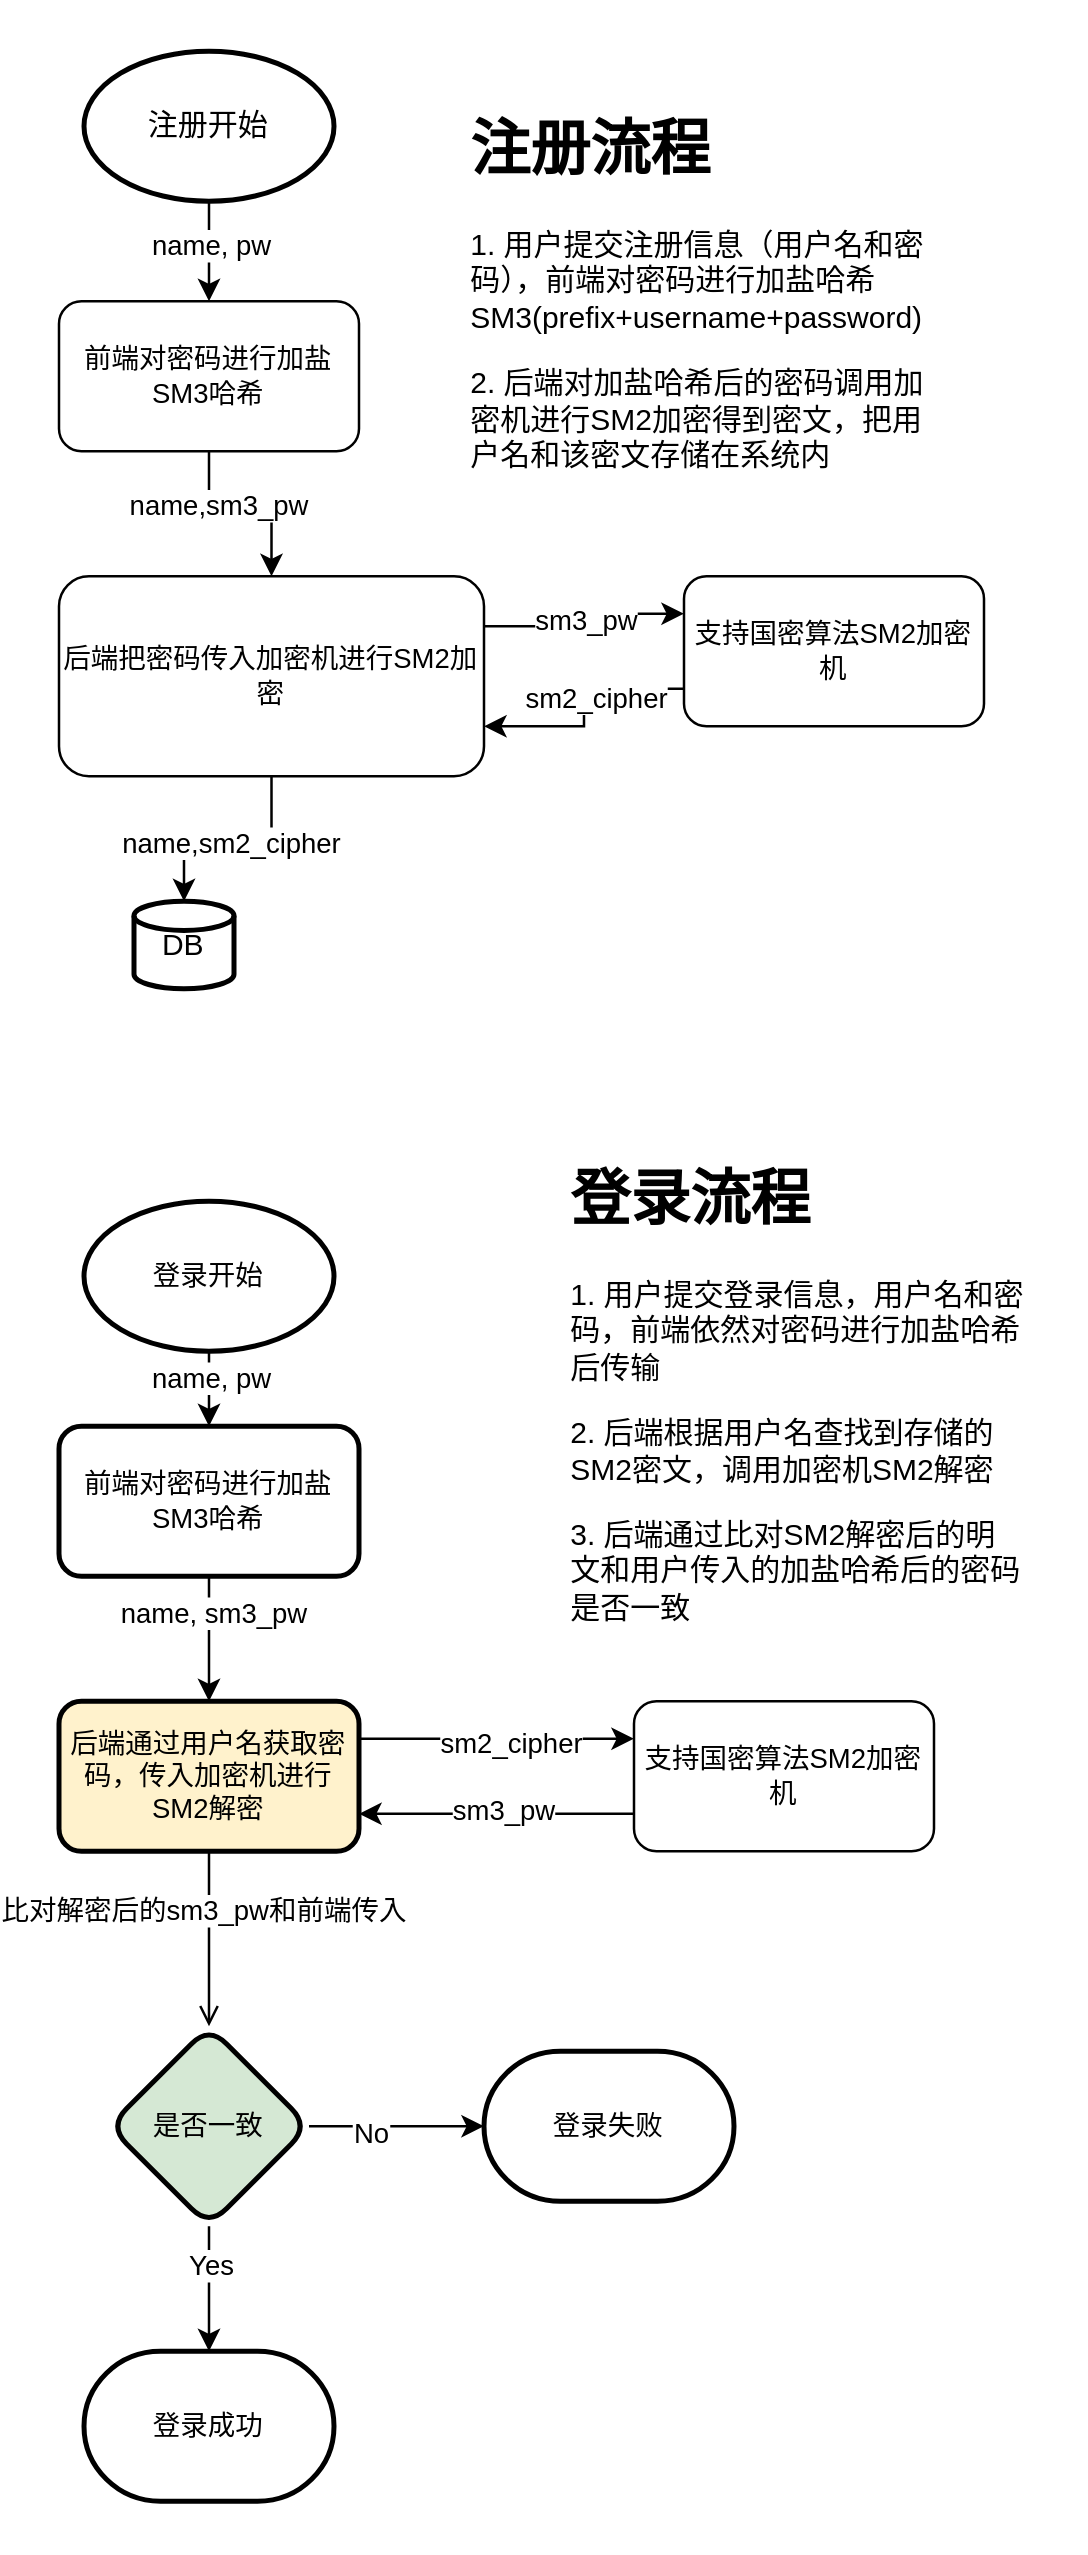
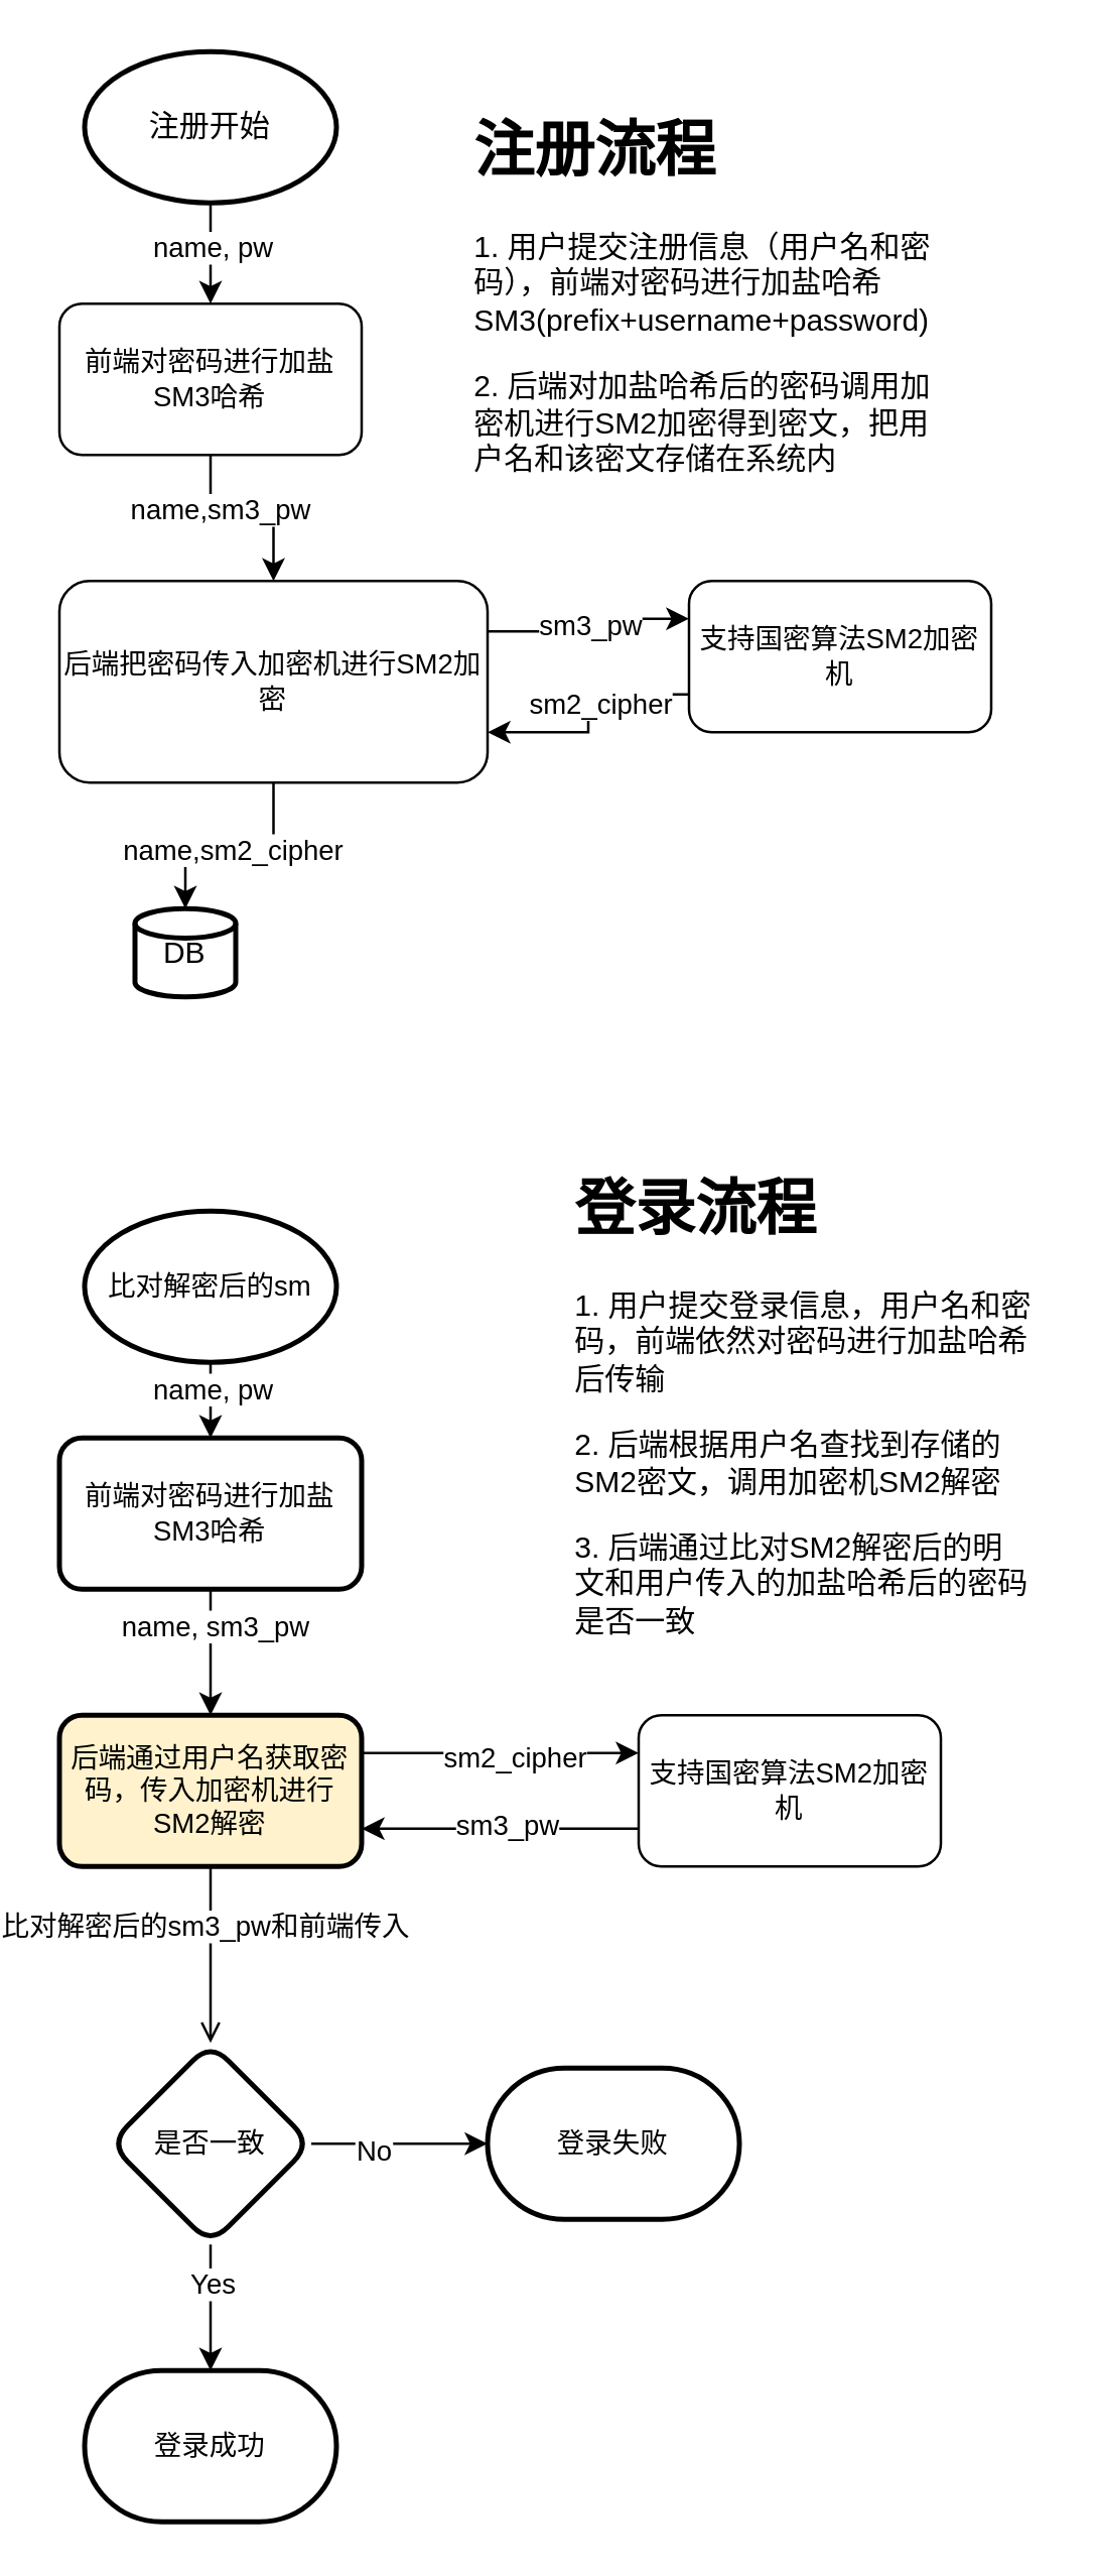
- <mxCell id="14" value="登录开始" style="strokeWidth=2;html=1;shape=mxgraph.flowchart.start_1;whiteSpace=wrap;fontSize=11;" vertex="1" parent="1"><mxGeometry x="30" y="480" width="100" height="60" as="geometry" /></mxCell>
+ <mxCell id="14" value="比对解密后的sm" style="strokeWidth=2;html=1;shape=mxgraph.flowchart.start_1;whiteSpace=wrap;fontSize=11;" vertex="1" parent="1"><mxGeometry x="30" y="480" width="100" height="60" as="geometry" /></mxCell>
- <mxCell id="37" value="是否一致" style="rhombus;whiteSpace=wrap;html=1;fontSize=11;rounded=1;strokeWidth=2;fillColor=#d5e8d4;" vertex="1" parent="1"><mxGeometry x="40" y="810" width="80" height="80" as="geometry" /></mxCell>
+ <mxCell id="37" value="是否一致" style="rhombus;whiteSpace=wrap;html=1;fontSize=11;rounded=1;strokeWidth=2;" vertex="1" parent="1"><mxGeometry x="40" y="810" width="80" height="80" as="geometry" /></mxCell>
